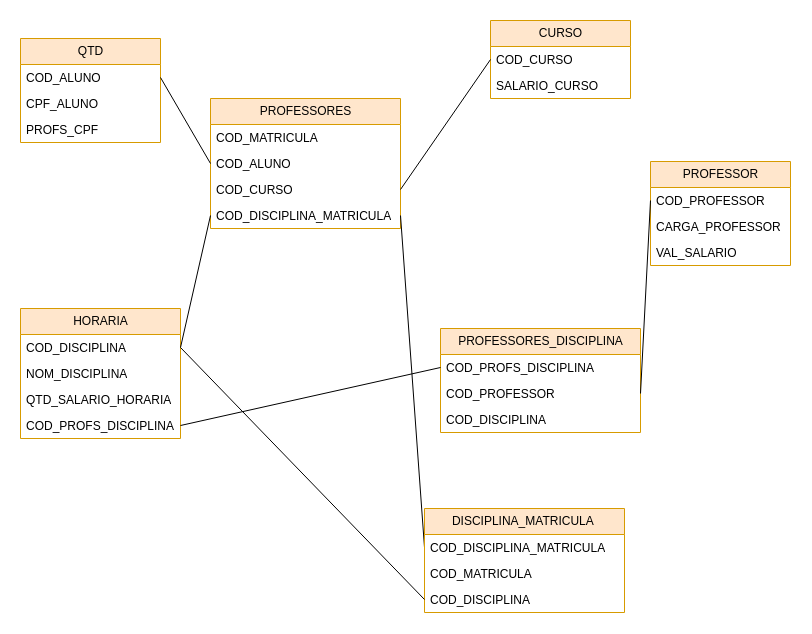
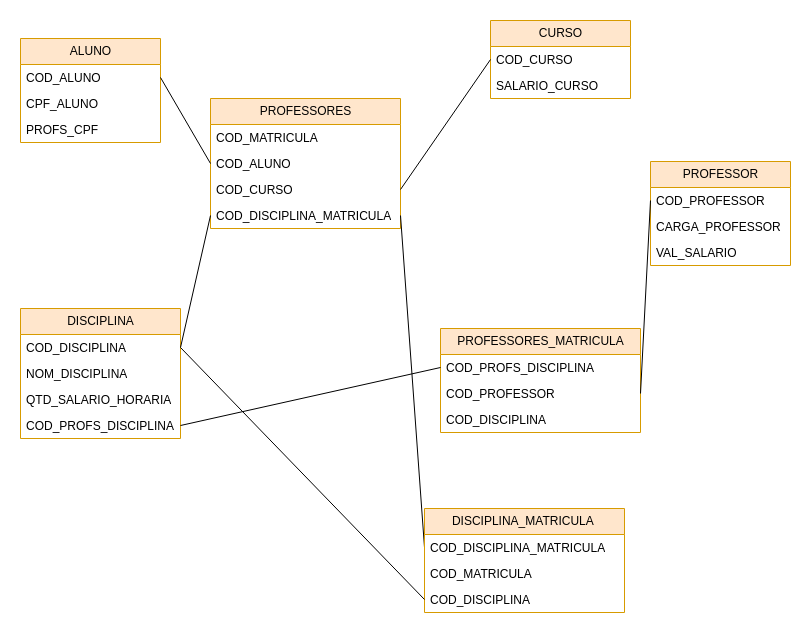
- <mxCell id="2" value="QTD" style="swimlane;fontStyle=0;childLayout=stackLayout;horizontal=1;startSize=26;fillColor=#ffe6cc;horizontalStack=0;resizeParent=1;resizeParentMax=0;resizeLast=0;collapsible=1;marginBottom=0;html=1;strokeColor=#d79b00;" parent="1" vertex="1"><mxGeometry x="20" y="38" width="140" height="104" as="geometry" /></mxCell>
+ <mxCell id="2" value="ALUNO" style="swimlane;fontStyle=0;childLayout=stackLayout;horizontal=1;startSize=26;fillColor=#ffe6cc;horizontalStack=0;resizeParent=1;resizeParentMax=0;resizeLast=0;collapsible=1;marginBottom=0;html=1;strokeColor=#d79b00;" parent="1" vertex="1"><mxGeometry x="20" y="38" width="140" height="104" as="geometry" /></mxCell>
- <mxCell id="9" value="HORARIA" style="swimlane;fontStyle=0;childLayout=stackLayout;horizontal=1;startSize=26;fillColor=#ffe6cc;horizontalStack=0;resizeParent=1;resizeParentMax=0;resizeLast=0;collapsible=1;marginBottom=0;html=1;strokeColor=#d79b00;" parent="1" vertex="1"><mxGeometry x="20" y="308" width="160" height="130" as="geometry" /></mxCell>
+ <mxCell id="9" value="DISCIPLINA" style="swimlane;fontStyle=0;childLayout=stackLayout;horizontal=1;startSize=26;fillColor=#ffe6cc;horizontalStack=0;resizeParent=1;resizeParentMax=0;resizeLast=0;collapsible=1;marginBottom=0;html=1;strokeColor=#d79b00;" parent="1" vertex="1"><mxGeometry x="20" y="308" width="160" height="130" as="geometry" /></mxCell>
- <mxCell id="26" value="PROFESSORES_DISCIPLINA" style="swimlane;fontStyle=0;childLayout=stackLayout;horizontal=1;startSize=26;fillColor=#ffe6cc;horizontalStack=0;resizeParent=1;resizeParentMax=0;resizeLast=0;collapsible=1;marginBottom=0;html=1;strokeColor=#d79b00;" parent="1" vertex="1"><mxGeometry x="440" y="328" width="200" height="104" as="geometry" /></mxCell>
+ <mxCell id="26" value="PROFESSORES_MATRICULA" style="swimlane;fontStyle=0;childLayout=stackLayout;horizontal=1;startSize=26;fillColor=#ffe6cc;horizontalStack=0;resizeParent=1;resizeParentMax=0;resizeLast=0;collapsible=1;marginBottom=0;html=1;strokeColor=#d79b00;" parent="1" vertex="1"><mxGeometry x="440" y="328" width="200" height="104" as="geometry" /></mxCell>
